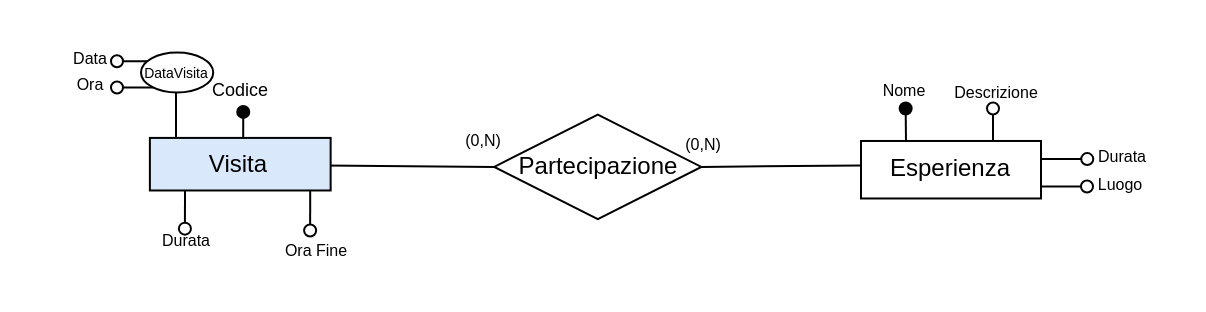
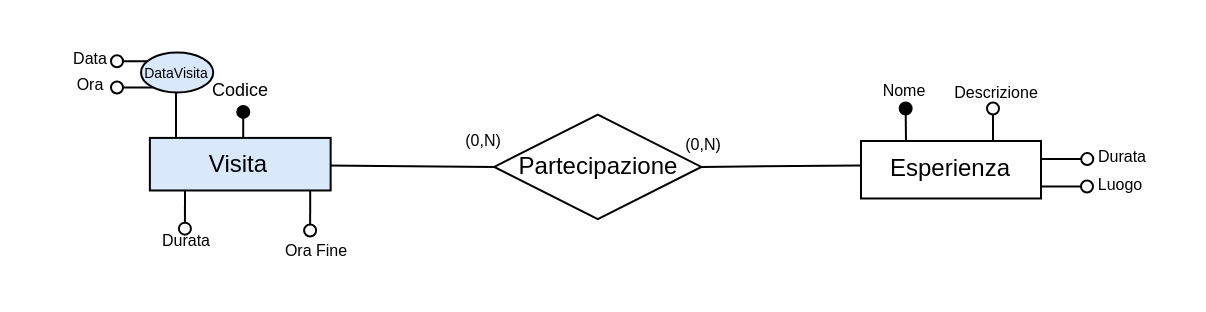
- <mxCell id="22" value="&lt;p style=&quot;line-height: 110%;&quot;&gt;&lt;font style=&quot;font-size: 7px;&quot;&gt;DataVisita&lt;/font&gt;&lt;/p&gt;" style="ellipse;whiteSpace=wrap;html=1;" vertex="1" parent="1"><mxGeometry x="70" y="25.78" width="36.12" height="20" as="geometry" /></mxCell>
+ <mxCell id="22" value="&lt;p style=&quot;line-height: 110%;&quot;&gt;&lt;font style=&quot;font-size: 7px;&quot;&gt;DataVisita&lt;/font&gt;&lt;/p&gt;" style="ellipse;whiteSpace=wrap;html=1;fillColor=#dae8fc;" vertex="1" parent="1"><mxGeometry x="70" y="25.78" width="36.12" height="20" as="geometry" /></mxCell>
